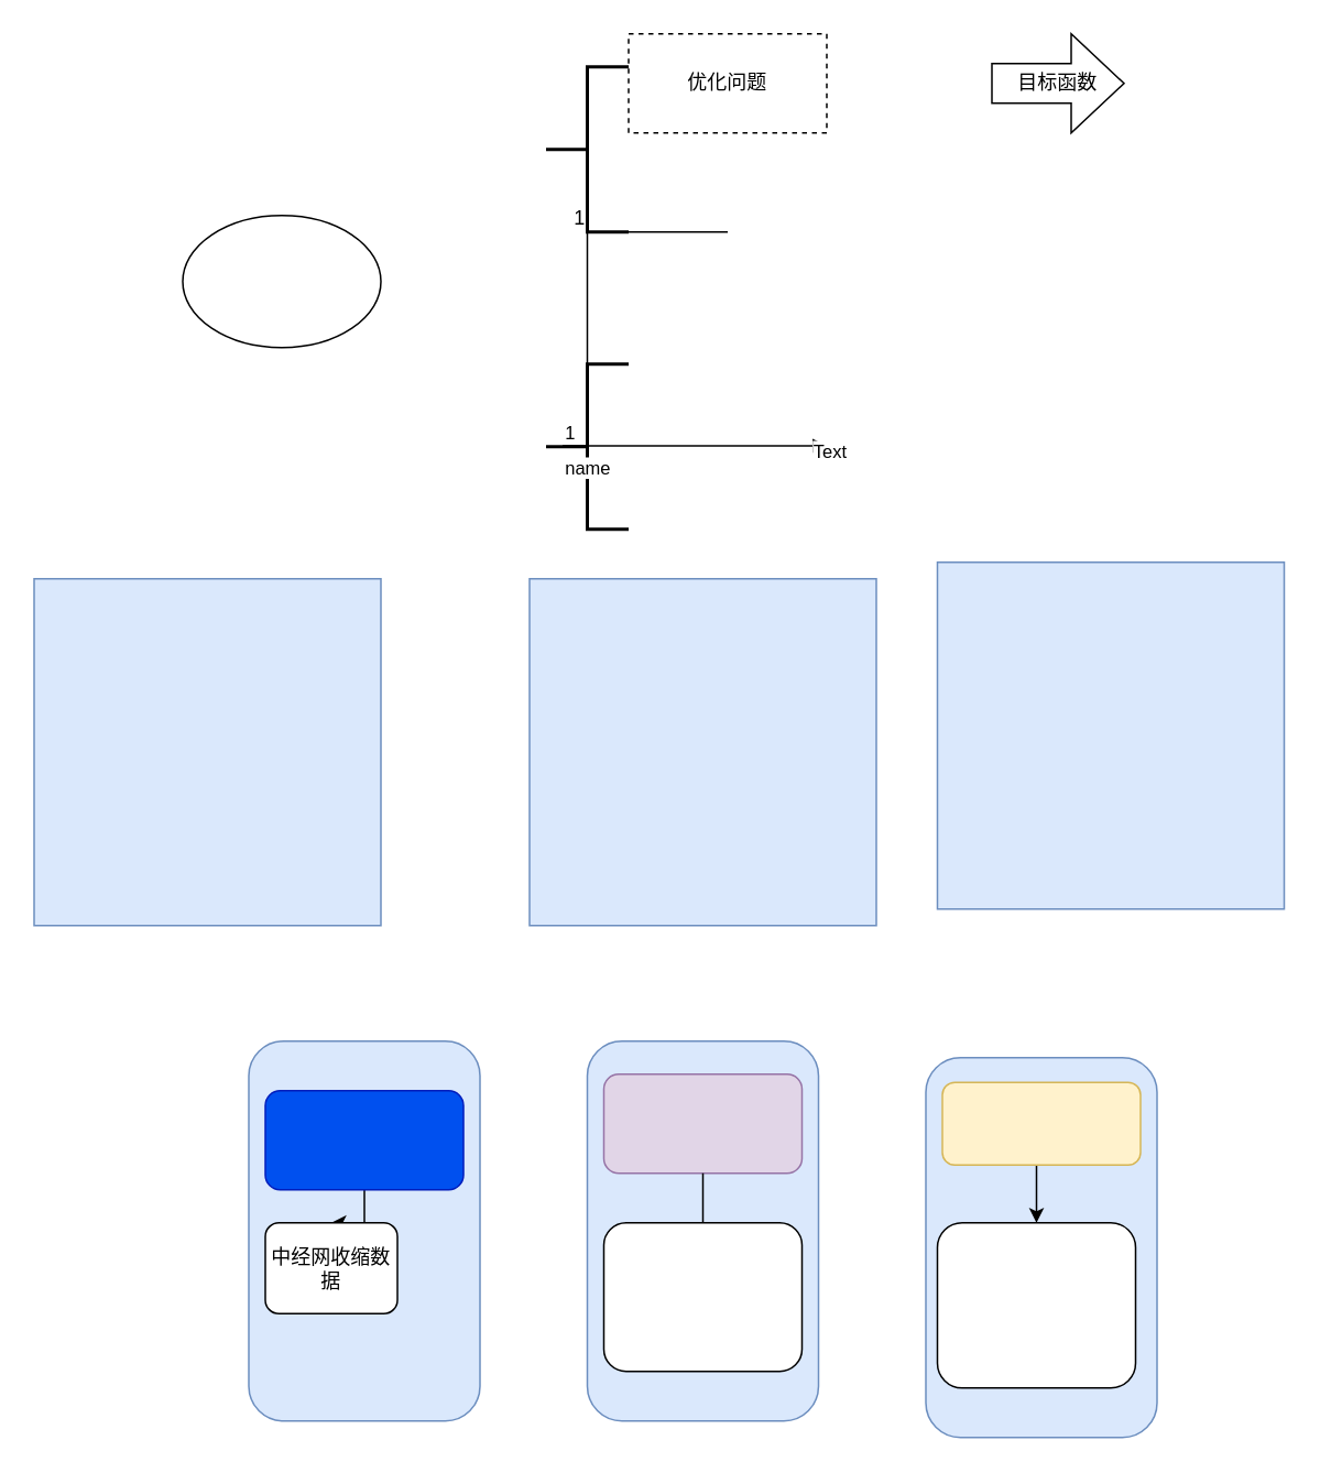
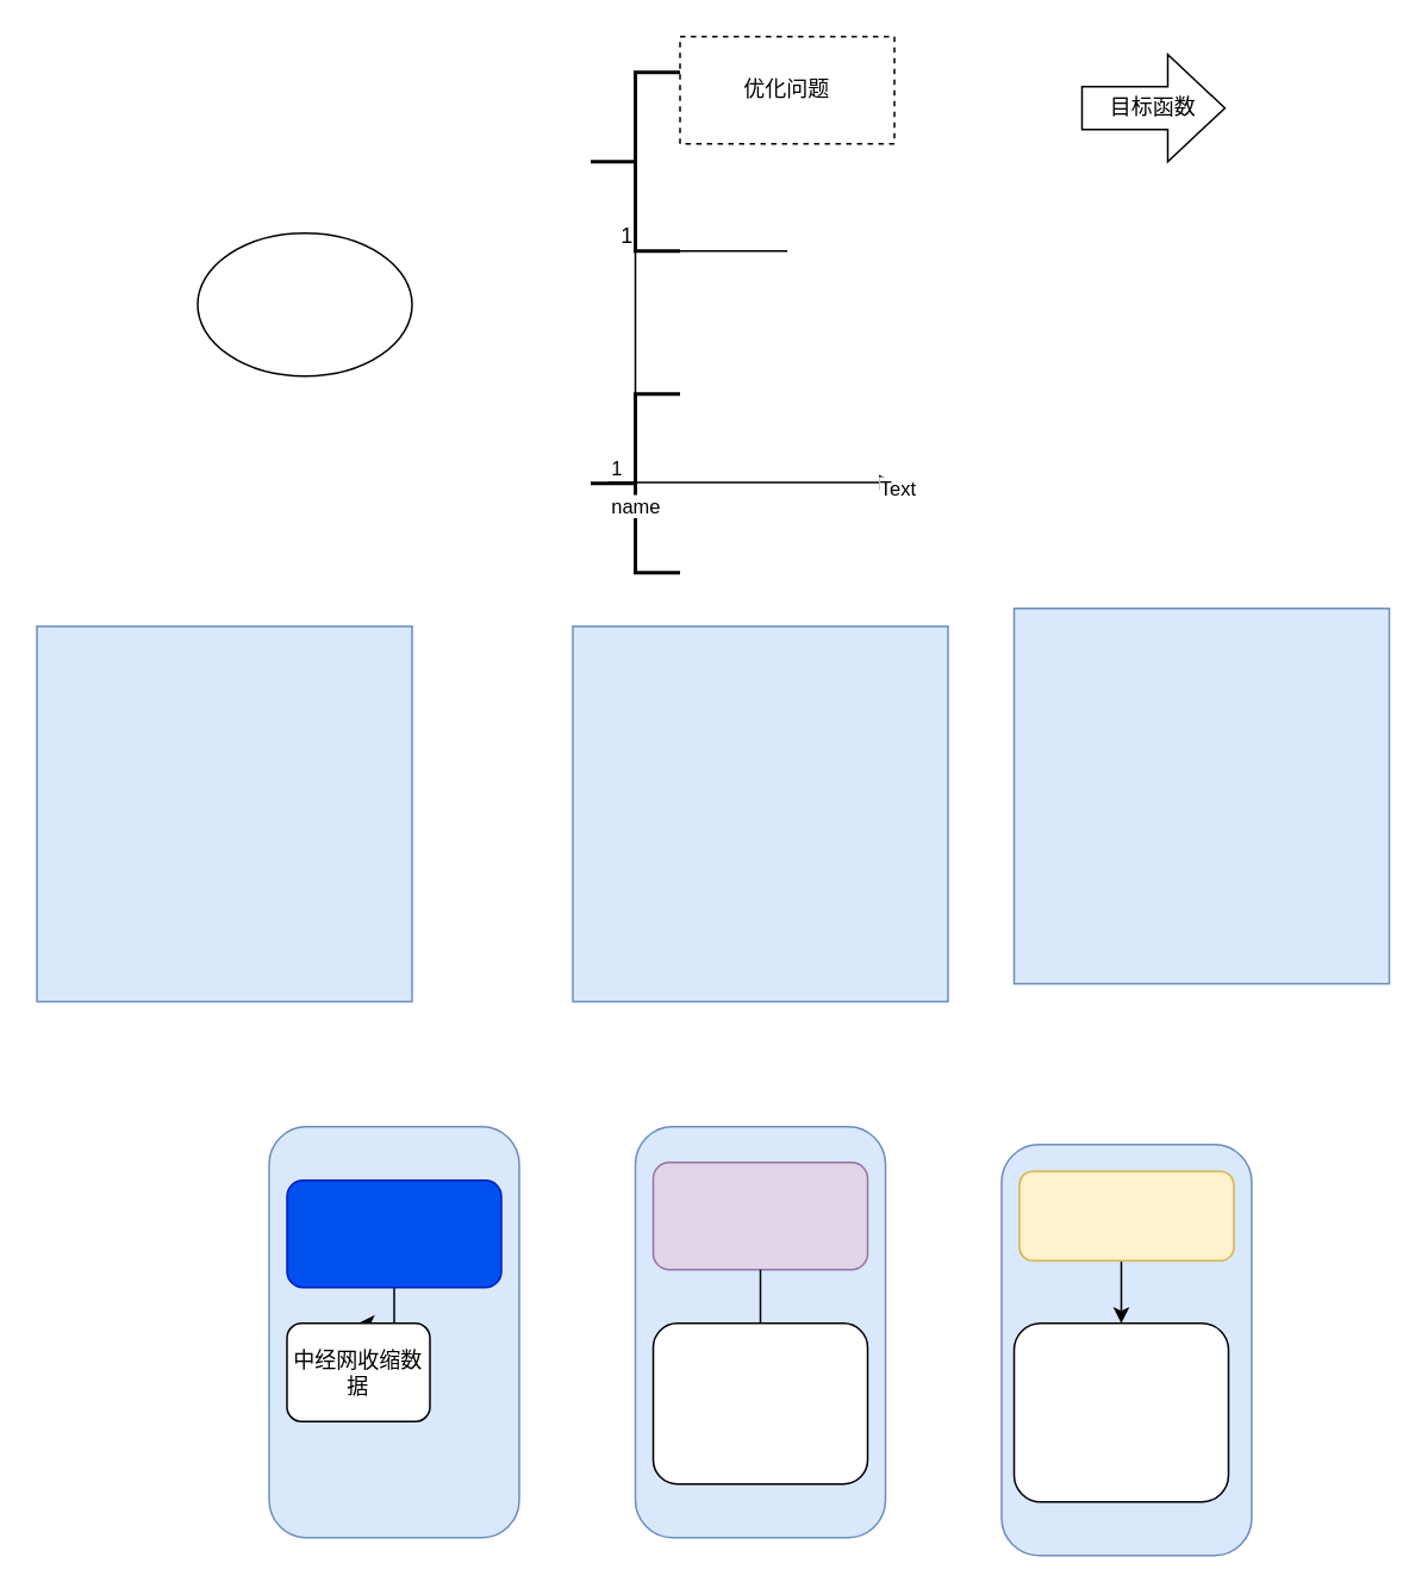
- <mxCell id="11" value="目标函数" style="shape=singleArrow;whiteSpace=wrap;html=1;arrowWidth=0.4;arrowSize=0.4;rounded=0;" vertex="1" parent="1"><mxGeometry x="600" y="20" width="80" height="60" as="geometry" /></mxCell>
+ <mxCell id="11" value="目标函数" style="shape=singleArrow;whiteSpace=wrap;html=1;arrowWidth=0.4;arrowSize=0.4;rounded=0;" vertex="1" parent="1"><mxGeometry x="605" y="30" width="80" height="60" as="geometry" /></mxCell>
